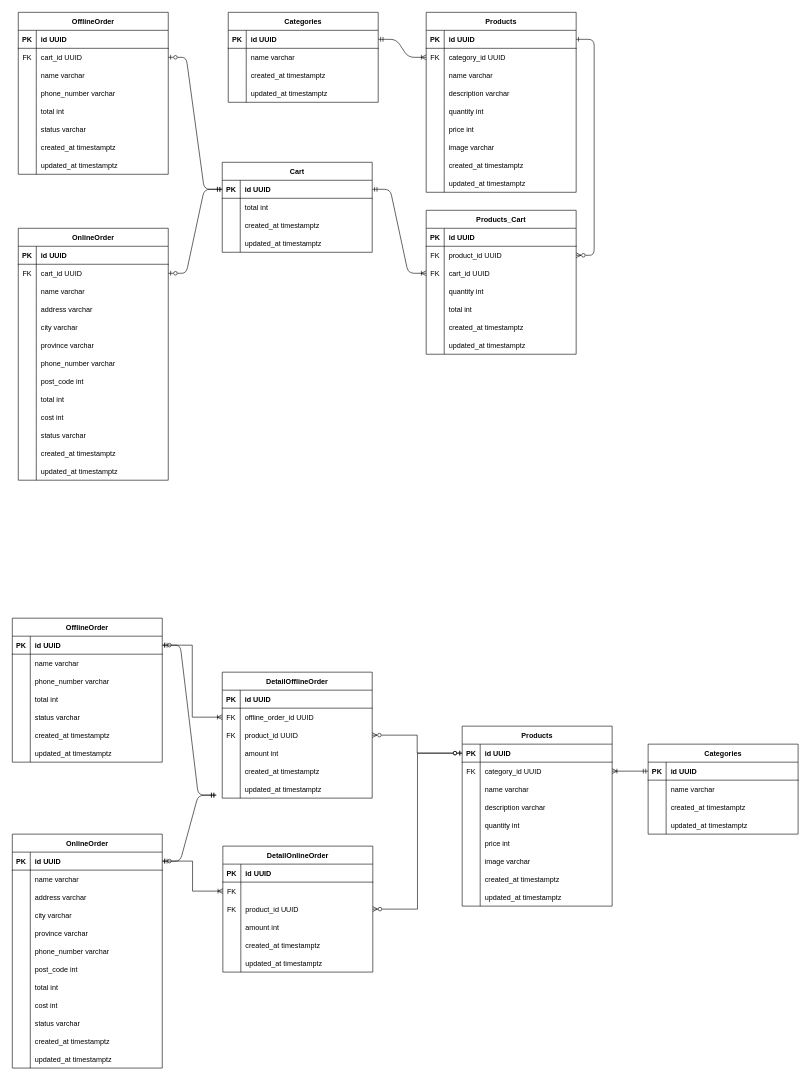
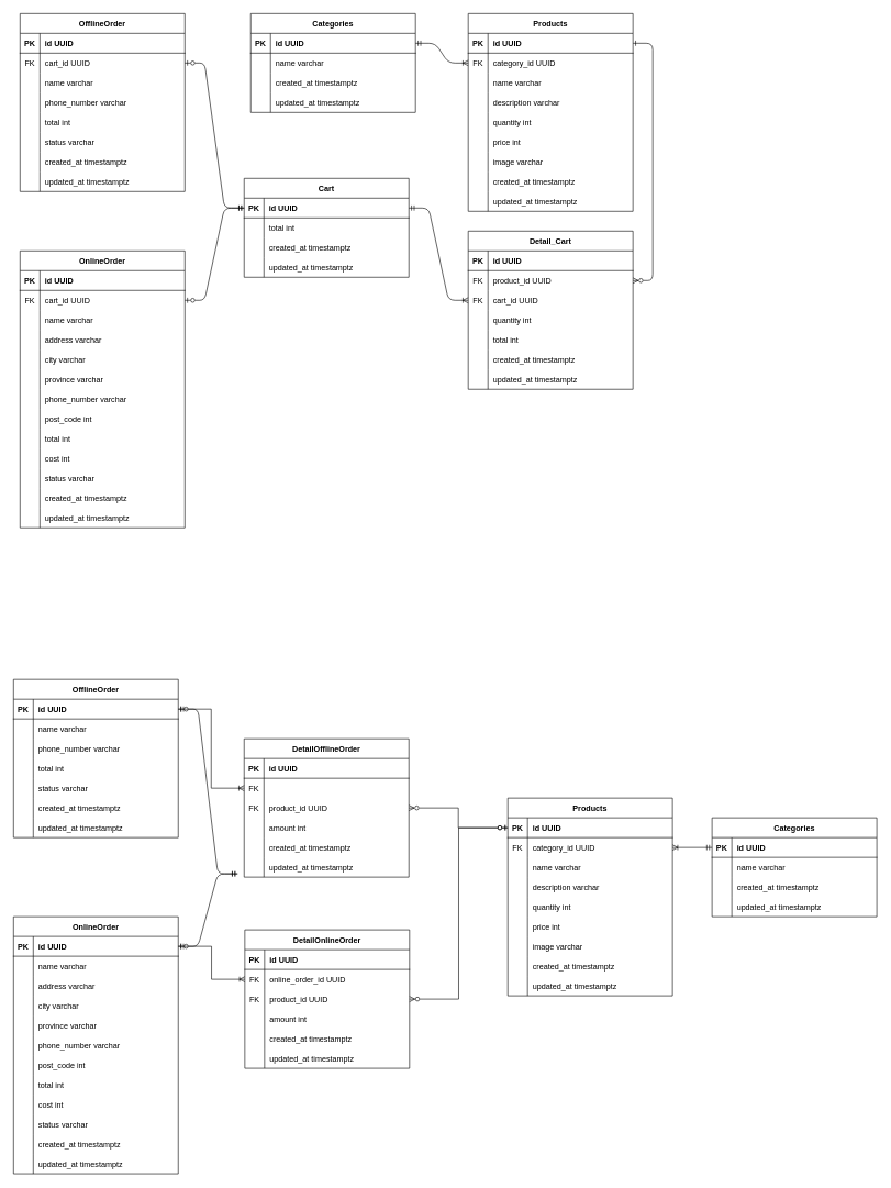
- <mxCell id="58" value="Products_Cart" style="shape=table;startSize=30;container=1;collapsible=1;childLayout=tableLayout;fixedRows=1;rowLines=0;fontStyle=1;align=center;resizeLast=1;" parent="1" vertex="1"><mxGeometry x="710" y="350" width="250" height="240" as="geometry" /></mxCell>
+ <mxCell id="58" value="Detail_Cart" style="shape=table;startSize=30;container=1;collapsible=1;childLayout=tableLayout;fixedRows=1;rowLines=0;fontStyle=1;align=center;resizeLast=1;" parent="1" vertex="1"><mxGeometry x="710" y="350" width="250" height="240" as="geometry" /></mxCell>
- <mxCell id="258" value="offline_order_id UUID" style="shape=partialRectangle;overflow=hidden;connectable=0;fillColor=none;top=0;left=0;bottom=0;right=0;align=left;spacingLeft=6;" vertex="1" parent="256"><mxGeometry x="30" width="220" height="30" as="geometry"><mxRectangle width="220" height="30" as="alternateBounds" /></mxGeometry></mxCell>
+ <mxCell id="280" value="online_order_id UUID" style="shape=partialRectangle;overflow=hidden;connectable=0;fillColor=none;top=0;left=0;bottom=0;right=0;align=left;spacingLeft=6;" vertex="1" parent="278"><mxGeometry x="30" width="220" height="30" as="geometry"><mxRectangle width="220" height="30" as="alternateBounds" /></mxGeometry></mxCell>
